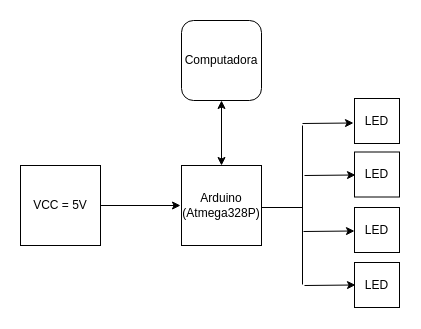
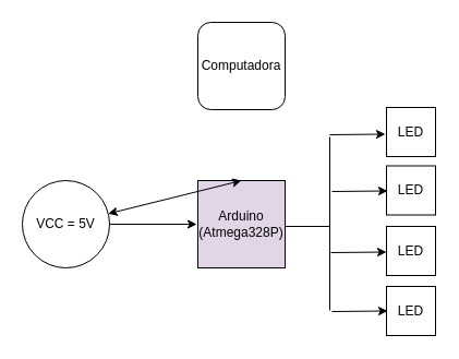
- <mxCell id="16" value="" style="endArrow=classic;startArrow=classic;html=1;entryX=0.5;entryY=1;entryDx=0;entryDy=0;exitX=0.5;exitY=0;exitDx=0;exitDy=0;" edge="1" parent="1" source="4" target="6"><mxGeometry width="50" height="50" relative="1" as="geometry"><mxPoint x="196" y="154" as="sourcePoint" /><mxPoint x="246" y="104" as="targetPoint" /></mxGeometry></mxCell>
+ <mxCell id="16" value="" style="endArrow=classic;startArrow=classic;html=1;exitX=0.5;exitY=0;exitDx=0;exitDy=0;" edge="1" parent="1" source="4" target="2"><mxGeometry width="50" height="50" relative="1" as="geometry"><mxPoint x="196" y="154" as="sourcePoint" /><mxPoint x="246" y="104" as="targetPoint" /></mxGeometry></mxCell>
- <mxCell id="2" value="VCC = 5V" style="whiteSpace=wrap;html=1;aspect=fixed;" parent="1" vertex="1"><mxGeometry x="20" y="165" width="80" height="80" as="geometry" /></mxCell>
+ <mxCell id="2" value="VCC = 5V" style="ellipse;whiteSpace=wrap;html=1;aspect=fixed;" parent="1" vertex="1"><mxGeometry x="20" y="165" width="80" height="80" as="geometry" /></mxCell>
- <mxCell id="4" value="Arduino&lt;br&gt;(Atmega328P)" style="whiteSpace=wrap;html=1;aspect=fixed;" parent="1" vertex="1"><mxGeometry x="181" y="165" width="80" height="80" as="geometry" /></mxCell>
+ <mxCell id="4" value="Arduino&lt;br&gt;(Atmega328P)" style="whiteSpace=wrap;html=1;aspect=fixed;fillColor=#e1d5e7;" parent="1" vertex="1"><mxGeometry x="181" y="165" width="80" height="80" as="geometry" /></mxCell>
